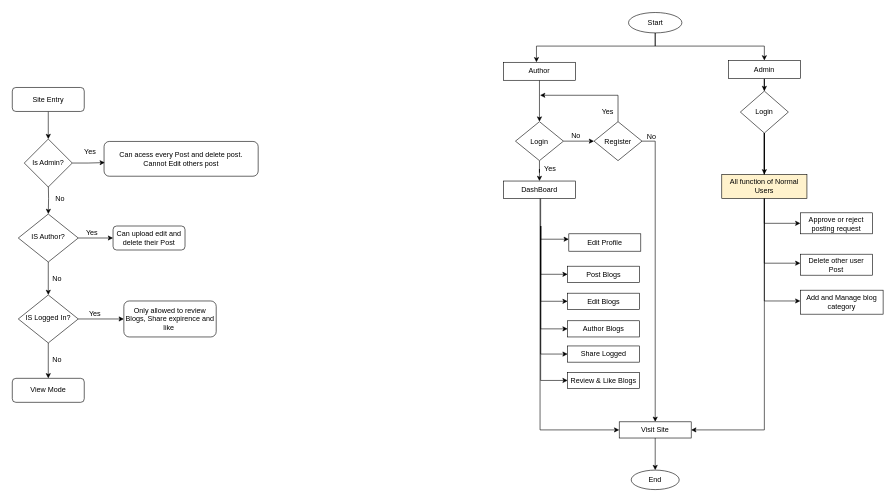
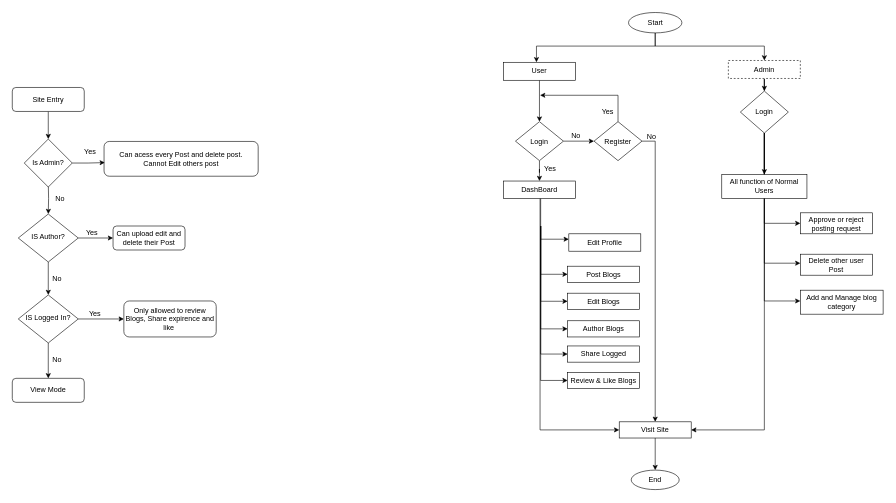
- <mxCell id="27" value="Admin" style="whiteSpace=wrap;html=1;" vertex="1" parent="1"><mxGeometry x="1214" y="100" width="120" height="30" as="geometry" /></mxCell>
+ <mxCell id="27" value="Admin" style="whiteSpace=wrap;html=1;dashed=1;" vertex="1" parent="1"><mxGeometry x="1214" y="100" width="120" height="30" as="geometry" /></mxCell>
- <mxCell id="29" value="Author" style="whiteSpace=wrap;html=1;" vertex="1" parent="1"><mxGeometry x="839" y="103" width="120" height="30" as="geometry" /></mxCell>
+ <mxCell id="29" value="User" style="whiteSpace=wrap;html=1;" vertex="1" parent="1"><mxGeometry x="839" y="103" width="120" height="30" as="geometry" /></mxCell>
- <mxCell id="57" value="All function of Normal Users" style="whiteSpace=wrap;html=1;fillColor=#fff2cc;" vertex="1" parent="1"><mxGeometry x="1203" y="290" width="142" height="40" as="geometry" /></mxCell>
+ <mxCell id="57" value="All function of Normal Users" style="whiteSpace=wrap;html=1;" vertex="1" parent="1"><mxGeometry x="1203" y="290" width="142" height="40" as="geometry" /></mxCell>
